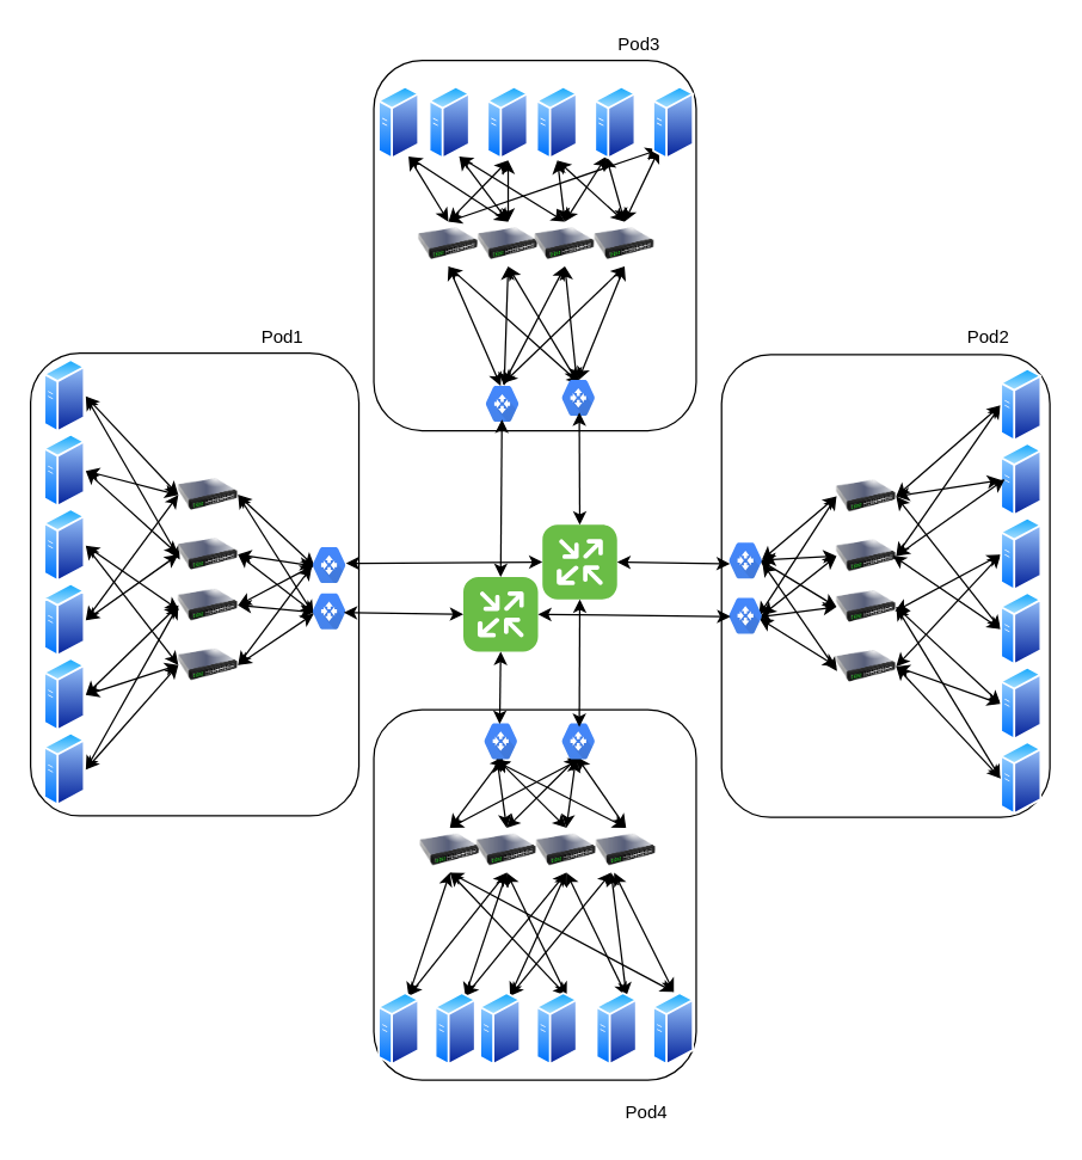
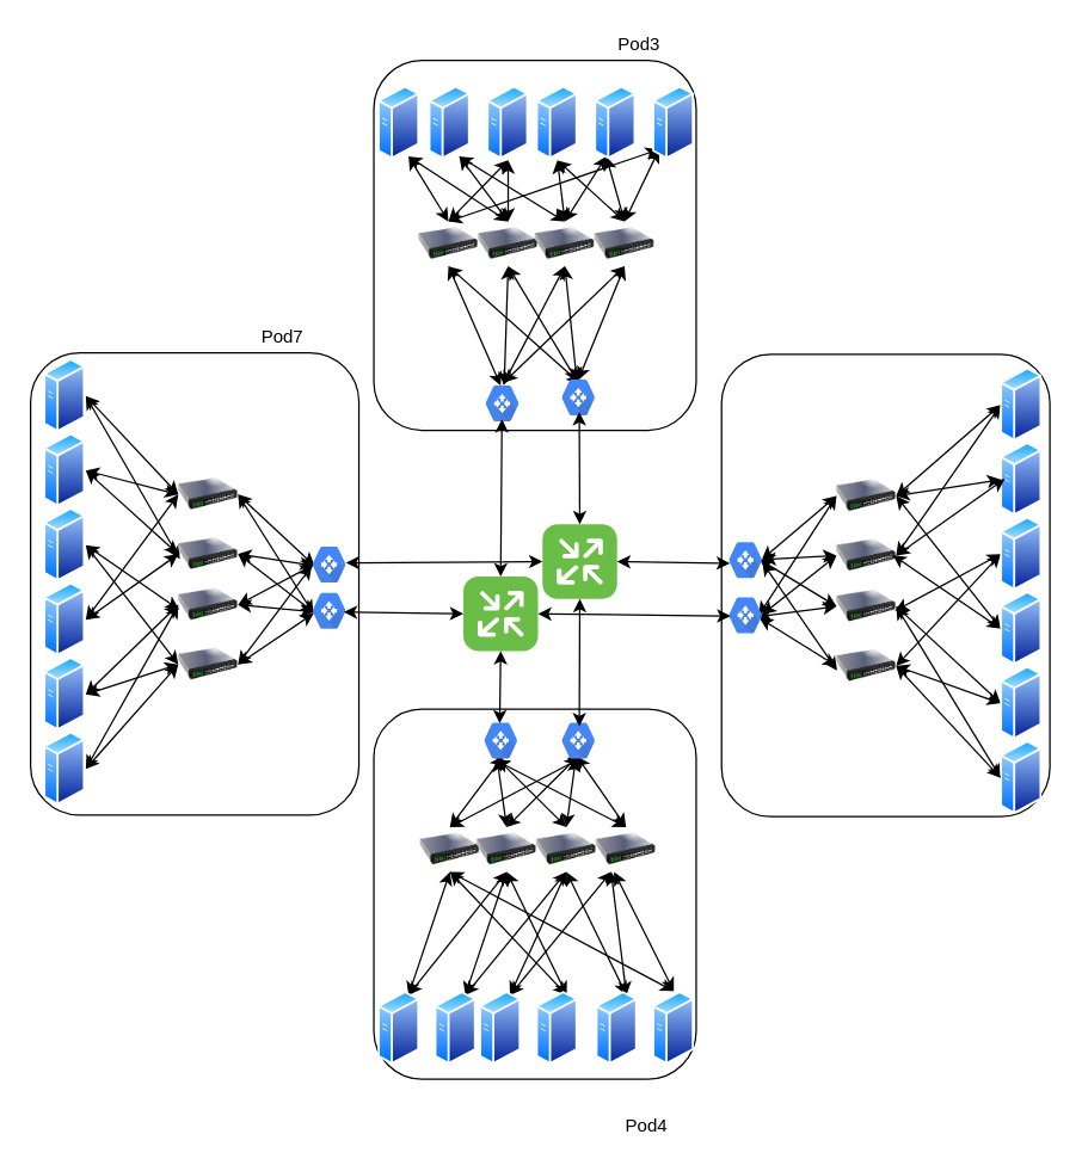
- <mxCell id="144" value="Pod1" style="text;html=1;strokeColor=none;fillColor=none;align=center;verticalAlign=middle;whiteSpace=wrap;rounded=0;" vertex="1" parent="1"><mxGeometry x="169" y="216" width="40" height="20" as="geometry" /></mxCell>
+ <mxCell id="144" value="Pod7" style="text;html=1;strokeColor=none;fillColor=none;align=center;verticalAlign=middle;whiteSpace=wrap;rounded=0;" vertex="1" parent="1"><mxGeometry x="169" y="216" width="40" height="20" as="geometry" /></mxCell>
- <mxCell id="145" value="Pod2" style="text;html=1;strokeColor=none;fillColor=none;align=center;verticalAlign=middle;whiteSpace=wrap;rounded=0;" vertex="1" parent="1"><mxGeometry x="642" y="216" width="40" height="20" as="geometry" /></mxCell>
- <mxCell id="147" value="Pod4" style="text;html=1;strokeColor=none;fillColor=none;align=center;verticalAlign=middle;whiteSpace=wrap;rounded=0;" vertex="1" parent="1"><mxGeometry x="413" y="735" width="40" height="20" as="geometry" /></mxCell>
+ <mxCell id="147" value="Pod4" style="text;html=1;strokeColor=none;fillColor=none;align=center;verticalAlign=middle;whiteSpace=wrap;rounded=0;" vertex="1" parent="1"><mxGeometry x="413" y="745" width="40" height="20" as="geometry" /></mxCell>
